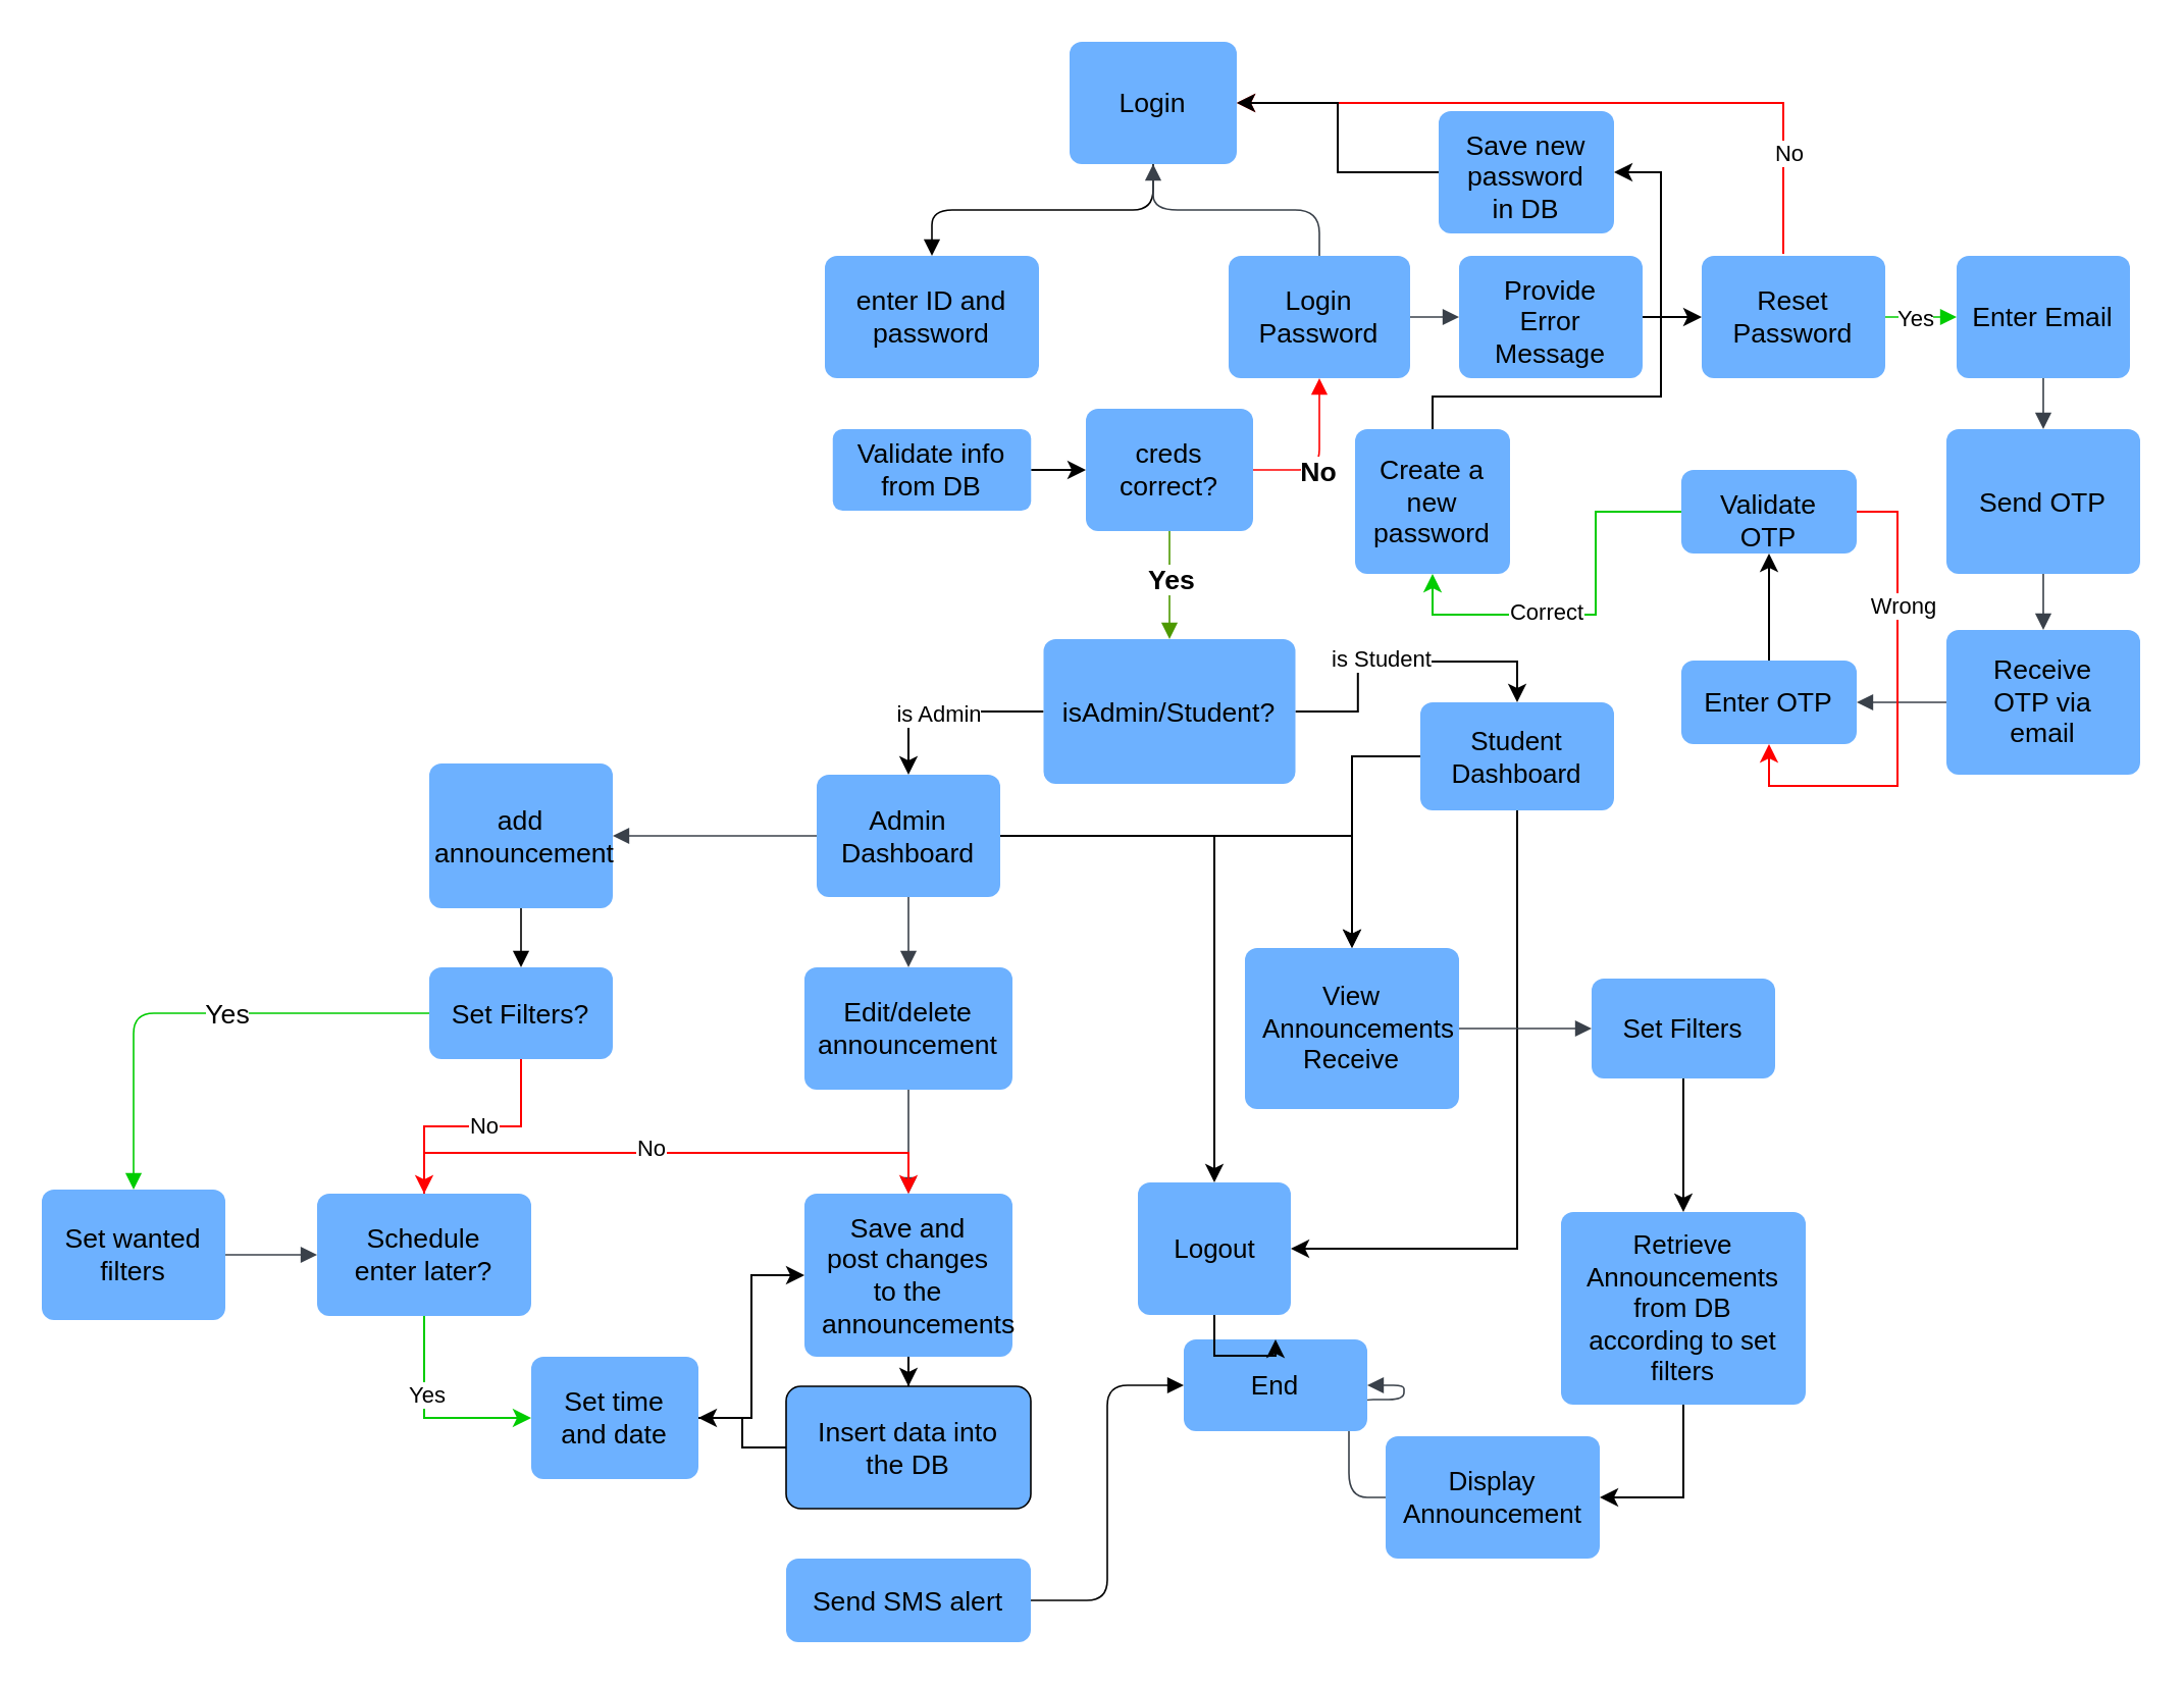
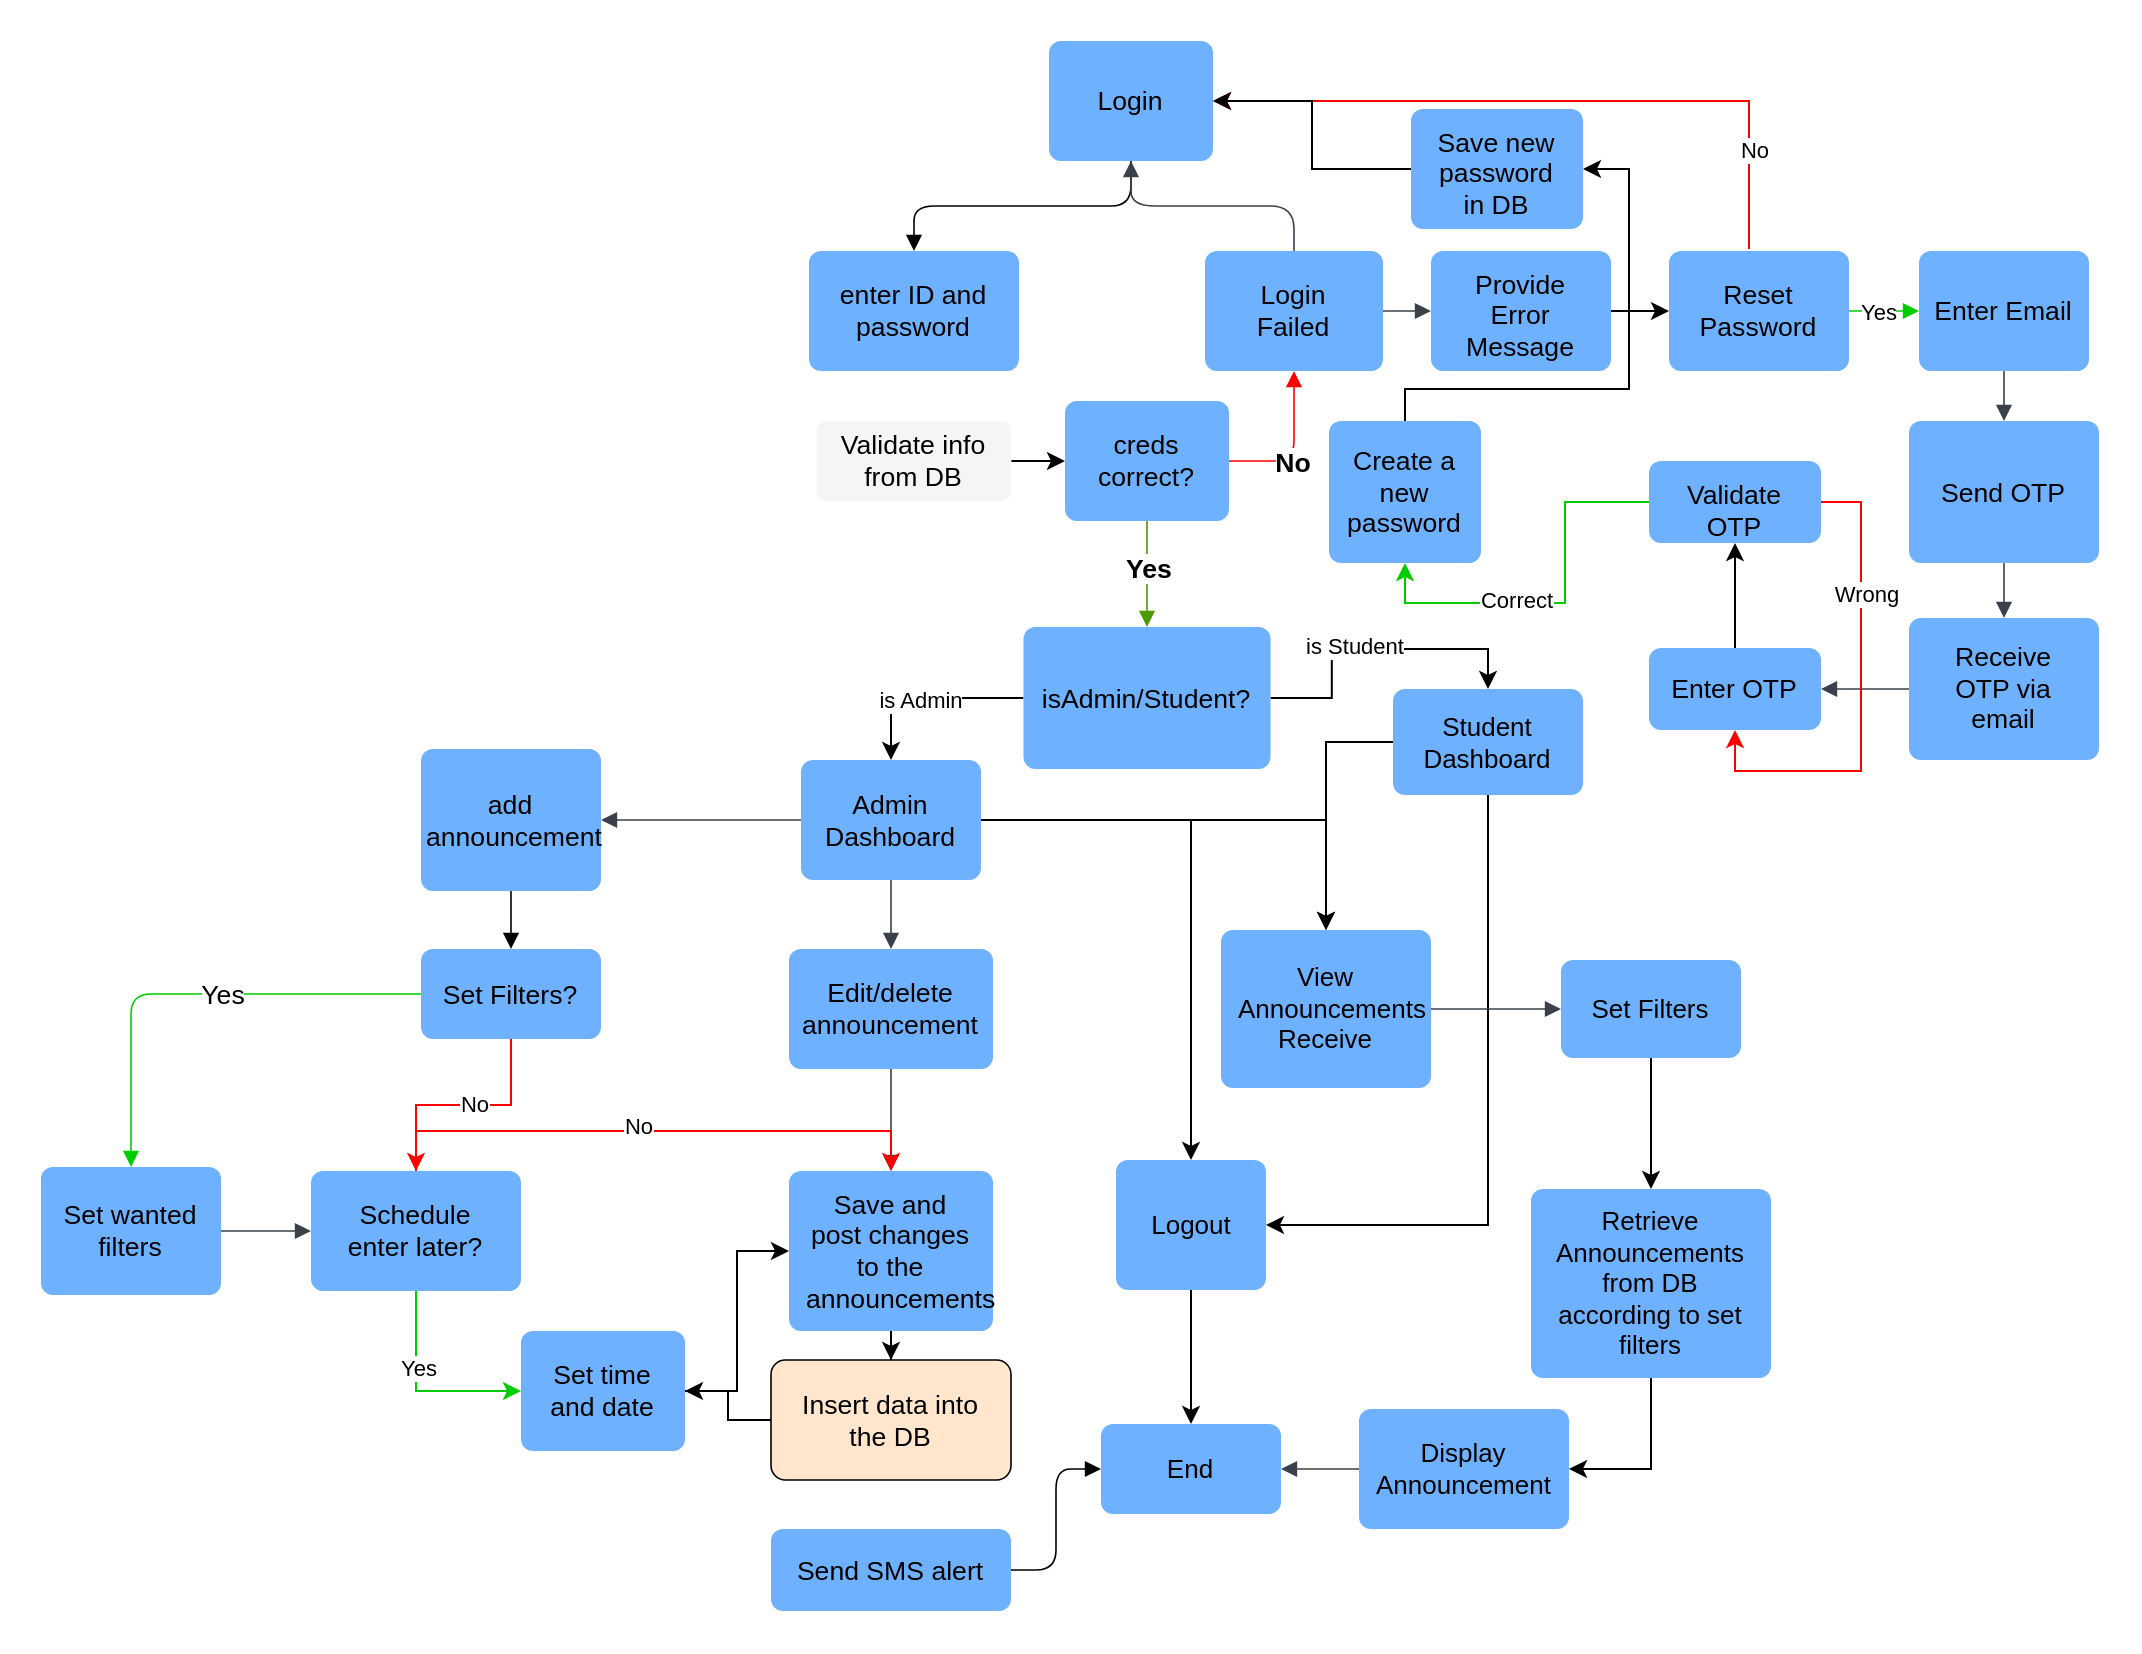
- <mxCell id="24" value="Login Password" style="html=1;overflow=block;blockSpacing=1;whiteSpace=wrap;fontSize=13.3;align=center;spacing=9;strokeOpacity=0;fillOpacity=100;rounded=1;absoluteArcSize=1;arcSize=12;fillColor=#6db1ff;strokeWidth=0.8;lucidId=K.9equZy60iD;" parent="1" vertex="1"><mxGeometry x="602" y="125" width="89" height="60" as="geometry" /></mxCell>
+ <mxCell id="24" value="Login Failed" style="html=1;overflow=block;blockSpacing=1;whiteSpace=wrap;fontSize=13.3;align=center;spacing=9;strokeOpacity=0;fillOpacity=100;rounded=1;absoluteArcSize=1;arcSize=12;fillColor=#6db1ff;strokeWidth=0.8;lucidId=K.9equZy60iD;" parent="1" vertex="1"><mxGeometry x="602" y="125" width="89" height="60" as="geometry" /></mxCell>
- <mxCell id="73" value="Validate info from DB" style="whiteSpace=wrap;html=1;fontSize=13.3;fillColor=#6db1ff;spacing=3.8;rounded=1;arcSize=12;strokeWidth=0.8;strokeColor=none;" vertex="1" parent="1"><mxGeometry x="407.88" y="210" width="97.25" height="40" as="geometry" /></mxCell>
+ <mxCell id="73" value="Validate info from DB" style="whiteSpace=wrap;html=1;fontSize=13.3;fillColor=#f5f5f5;spacing=3.8;rounded=1;arcSize=12;strokeWidth=0.8;strokeColor=none;" vertex="1" parent="1"><mxGeometry x="407.88" y="210" width="97.25" height="40" as="geometry" /></mxCell>
- <mxCell id="13" value="End" style="html=1;overflow=block;blockSpacing=1;whiteSpace=wrap;fontSize=13;align=center;spacing=9;strokeOpacity=0;fillOpacity=100;rounded=1;absoluteArcSize=1;arcSize=12;fillColor=#6db1ff;strokeWidth=0.8;lucidId=kU-eMG0X.NSm;" parent="1" vertex="1"><mxGeometry x="580" y="656.5" width="90" height="45" as="geometry" /></mxCell>
+ <mxCell id="13" value="End" style="html=1;overflow=block;blockSpacing=1;whiteSpace=wrap;fontSize=13;align=center;spacing=9;strokeOpacity=0;fillOpacity=100;rounded=1;absoluteArcSize=1;arcSize=12;fillColor=#6db1ff;strokeWidth=0.8;lucidId=kU-eMG0X.NSm;" parent="1" vertex="1"><mxGeometry x="550" y="711.5" width="90" height="45" as="geometry" /></mxCell>
- <mxCell id="75" value="Insert data into the DB" style="whiteSpace=wrap;html=1;fontSize=13.3;fillColor=#6db1ff;spacing=9;rounded=1;arcSize=12;strokeWidth=0.8;" vertex="1" parent="1"><mxGeometry x="385" y="679.5" width="120" height="60" as="geometry" /></mxCell>
+ <mxCell id="75" value="Insert data into the DB" style="whiteSpace=wrap;html=1;fontSize=13.3;fillColor=#ffe6cc;spacing=9;rounded=1;arcSize=12;strokeWidth=0.8;" vertex="1" parent="1"><mxGeometry x="385" y="679.5" width="120" height="60" as="geometry" /></mxCell>
